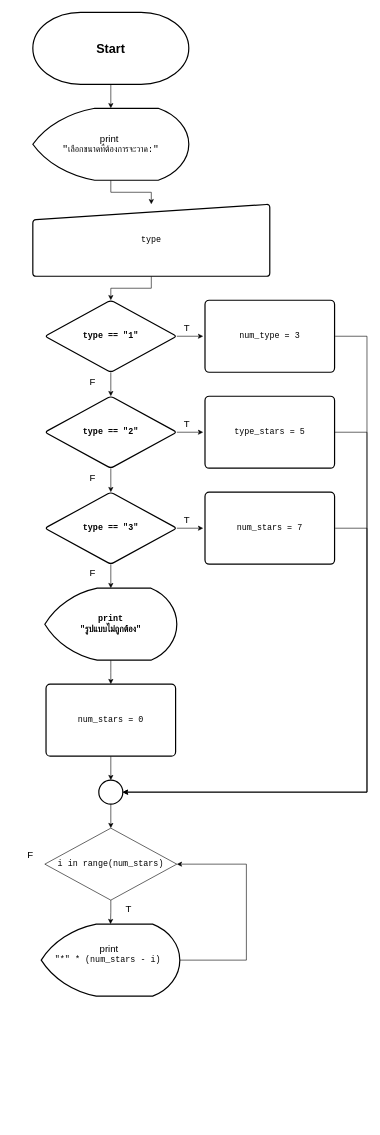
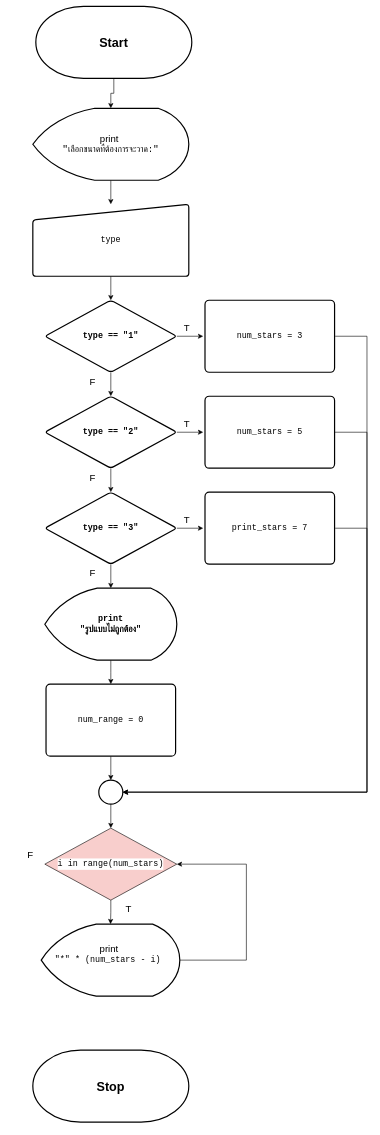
- <mxCell id="2" value="&lt;font style=&quot;font-size: 21px;&quot;&gt;&lt;b&gt;Start&lt;/b&gt;&lt;/font&gt;" style="strokeWidth=2;html=1;shape=mxgraph.flowchart.terminator;whiteSpace=wrap;" parent="1" vertex="1"><mxGeometry x="54" y="20" width="260" height="120" as="geometry" /></mxCell>
+ <mxCell id="2" value="&lt;font style=&quot;font-size: 21px;&quot;&gt;&lt;b&gt;Start&lt;/b&gt;&lt;/font&gt;" style="strokeWidth=2;html=1;shape=mxgraph.flowchart.terminator;whiteSpace=wrap;" parent="1" vertex="1"><mxGeometry x="59" y="10" width="260" height="120" as="geometry" /></mxCell>
- <mxCell id="7" value="&lt;div style=&quot;font-size: 16px;&quot;&gt;&lt;div style=&quot;font-family: Consolas, &amp;quot;Courier New&amp;quot;, monospace; font-size: 14px; line-height: 19px; white-space: pre;&quot;&gt;&lt;div style=&quot;line-height: 19px;&quot;&gt;&lt;div style=&quot;line-height: 19px;&quot;&gt;type&lt;/div&gt;&lt;/div&gt;&lt;/div&gt;&lt;/div&gt;" style="html=1;strokeWidth=2;shape=manualInput;whiteSpace=wrap;rounded=1;size=26;arcSize=11;" parent="1" vertex="1"><mxGeometry x="54" y="340" width="395" height="120" as="geometry" /></mxCell>
+ <mxCell id="7" value="&lt;div style=&quot;font-size: 16px;&quot;&gt;&lt;div style=&quot;font-family: Consolas, &amp;quot;Courier New&amp;quot;, monospace; font-size: 14px; line-height: 19px; white-space: pre;&quot;&gt;&lt;div style=&quot;line-height: 19px;&quot;&gt;&lt;div style=&quot;line-height: 19px;&quot;&gt;type&lt;/div&gt;&lt;/div&gt;&lt;/div&gt;&lt;/div&gt;" style="html=1;strokeWidth=2;shape=manualInput;whiteSpace=wrap;rounded=1;size=26;arcSize=11;" parent="1" vertex="1"><mxGeometry x="54" y="340" width="260" height="120" as="geometry" /></mxCell>
- <mxCell id="37" value="&lt;div style=&quot;font-family: Consolas, &amp;quot;Courier New&amp;quot;, monospace; font-size: 14px; line-height: 19px; white-space: pre;&quot;&gt;&lt;span style=&quot;background-color: rgb(255, 255, 255);&quot;&gt;num_type = 3&lt;/span&gt;&lt;/div&gt;" style="rounded=1;whiteSpace=wrap;html=1;absoluteArcSize=1;arcSize=14;strokeWidth=2;" vertex="1" parent="1"><mxGeometry x="341" y="500" width="216" height="120" as="geometry" /></mxCell>
+ <mxCell id="37" value="&lt;div style=&quot;font-family: Consolas, &amp;quot;Courier New&amp;quot;, monospace; font-size: 14px; line-height: 19px; white-space: pre;&quot;&gt;&lt;span style=&quot;background-color: rgb(255, 255, 255);&quot;&gt;num_stars = 3&lt;/span&gt;&lt;/div&gt;" style="rounded=1;whiteSpace=wrap;html=1;absoluteArcSize=1;arcSize=14;strokeWidth=2;" vertex="1" parent="1"><mxGeometry x="341" y="500" width="216" height="120" as="geometry" /></mxCell>
- <mxCell id="38" value="&lt;span style=&quot;font-family: Consolas, &amp;quot;Courier New&amp;quot;, monospace; font-size: 14px; white-space: pre; background-color: rgb(255, 255, 255);&quot;&gt;type_stars&lt;/span&gt;&lt;span style=&quot;font-family: Consolas, &amp;quot;Courier New&amp;quot;, monospace; font-size: 14px; white-space: pre; background-color: rgb(255, 255, 255);&quot;&gt; = 5&lt;/span&gt;" style="rounded=1;whiteSpace=wrap;html=1;absoluteArcSize=1;arcSize=14;strokeWidth=2;" vertex="1" parent="1"><mxGeometry x="341" y="660" width="216" height="120" as="geometry" /></mxCell>
+ <mxCell id="38" value="&lt;span style=&quot;font-family: Consolas, &amp;quot;Courier New&amp;quot;, monospace; font-size: 14px; white-space: pre; background-color: rgb(255, 255, 255);&quot;&gt;num_stars&lt;/span&gt;&lt;span style=&quot;font-family: Consolas, &amp;quot;Courier New&amp;quot;, monospace; font-size: 14px; white-space: pre; background-color: rgb(255, 255, 255);&quot;&gt; = 5&lt;/span&gt;" style="rounded=1;whiteSpace=wrap;html=1;absoluteArcSize=1;arcSize=14;strokeWidth=2;" vertex="1" parent="1"><mxGeometry x="341" y="660" width="216" height="120" as="geometry" /></mxCell>
- <mxCell id="39" value="&lt;span style=&quot;font-family: Consolas, &amp;quot;Courier New&amp;quot;, monospace; font-size: 14px; white-space: pre; background-color: rgb(255, 255, 255);&quot;&gt;num_stars&lt;/span&gt;&lt;span style=&quot;font-family: Consolas, &amp;quot;Courier New&amp;quot;, monospace; font-size: 14px; white-space: pre; background-color: rgb(255, 255, 255);&quot;&gt; = 7&lt;/span&gt;" style="rounded=1;whiteSpace=wrap;html=1;absoluteArcSize=1;arcSize=14;strokeWidth=2;" vertex="1" parent="1"><mxGeometry x="341" y="820" width="216" height="120" as="geometry" /></mxCell>
+ <mxCell id="39" value="&lt;span style=&quot;font-family: Consolas, &amp;quot;Courier New&amp;quot;, monospace; font-size: 14px; white-space: pre; background-color: rgb(255, 255, 255);&quot;&gt;print_stars&lt;/span&gt;&lt;span style=&quot;font-family: Consolas, &amp;quot;Courier New&amp;quot;, monospace; font-size: 14px; white-space: pre; background-color: rgb(255, 255, 255);&quot;&gt; = 7&lt;/span&gt;" style="rounded=1;whiteSpace=wrap;html=1;absoluteArcSize=1;arcSize=14;strokeWidth=2;" vertex="1" parent="1"><mxGeometry x="341" y="820" width="216" height="120" as="geometry" /></mxCell>
- <mxCell id="41" value="&lt;span style=&quot;font-family: Consolas, &amp;quot;Courier New&amp;quot;, monospace; font-size: 14px; white-space: pre; background-color: rgb(255, 255, 255);&quot;&gt;num_stars&lt;/span&gt;&lt;span style=&quot;font-family: Consolas, &amp;quot;Courier New&amp;quot;, monospace; font-size: 14px; white-space: pre; background-color: rgb(255, 255, 255);&quot;&gt; = 0&lt;/span&gt;" style="rounded=1;whiteSpace=wrap;html=1;absoluteArcSize=1;arcSize=14;strokeWidth=2;" vertex="1" parent="1"><mxGeometry x="76" y="1140" width="216" height="120" as="geometry" /></mxCell>
+ <mxCell id="41" value="&lt;span style=&quot;font-family: Consolas, &amp;quot;Courier New&amp;quot;, monospace; font-size: 14px; white-space: pre; background-color: rgb(255, 255, 255);&quot;&gt;num_range&lt;/span&gt;&lt;span style=&quot;font-family: Consolas, &amp;quot;Courier New&amp;quot;, monospace; font-size: 14px; white-space: pre; background-color: rgb(255, 255, 255);&quot;&gt; = 0&lt;/span&gt;" style="rounded=1;whiteSpace=wrap;html=1;absoluteArcSize=1;arcSize=14;strokeWidth=2;" vertex="1" parent="1"><mxGeometry x="76" y="1140" width="216" height="120" as="geometry" /></mxCell>
- <mxCell id="10" value="&lt;div style=&quot;background-color: rgb(255, 255, 255); font-family: Consolas, &amp;quot;Courier New&amp;quot;, monospace; font-size: 14px; line-height: 19px; white-space: pre;&quot;&gt;i in range(num_stars)&lt;/div&gt;" style="rhombus;whiteSpace=wrap;html=1;" parent="1" vertex="1"><mxGeometry x="74" y="1380" width="220" height="120" as="geometry" /></mxCell>
+ <mxCell id="10" value="&lt;div style=&quot;background-color: rgb(255, 255, 255); font-family: Consolas, &amp;quot;Courier New&amp;quot;, monospace; font-size: 14px; line-height: 19px; white-space: pre;&quot;&gt;i in range(num_stars)&lt;/div&gt;" style="rhombus;whiteSpace=wrap;html=1;fillColor=#f8cecc;" parent="1" vertex="1"><mxGeometry x="74" y="1380" width="220" height="120" as="geometry" /></mxCell>
+ <mxCell id="8" value="&lt;font style=&quot;font-size: 21px;&quot;&gt;&lt;b&gt;Stop&lt;/b&gt;&lt;/font&gt;" style="strokeWidth=2;html=1;shape=mxgraph.flowchart.terminator;whiteSpace=wrap;" parent="1" vertex="1"><mxGeometry x="54" y="1750" width="260" height="120" as="geometry" /></mxCell>
